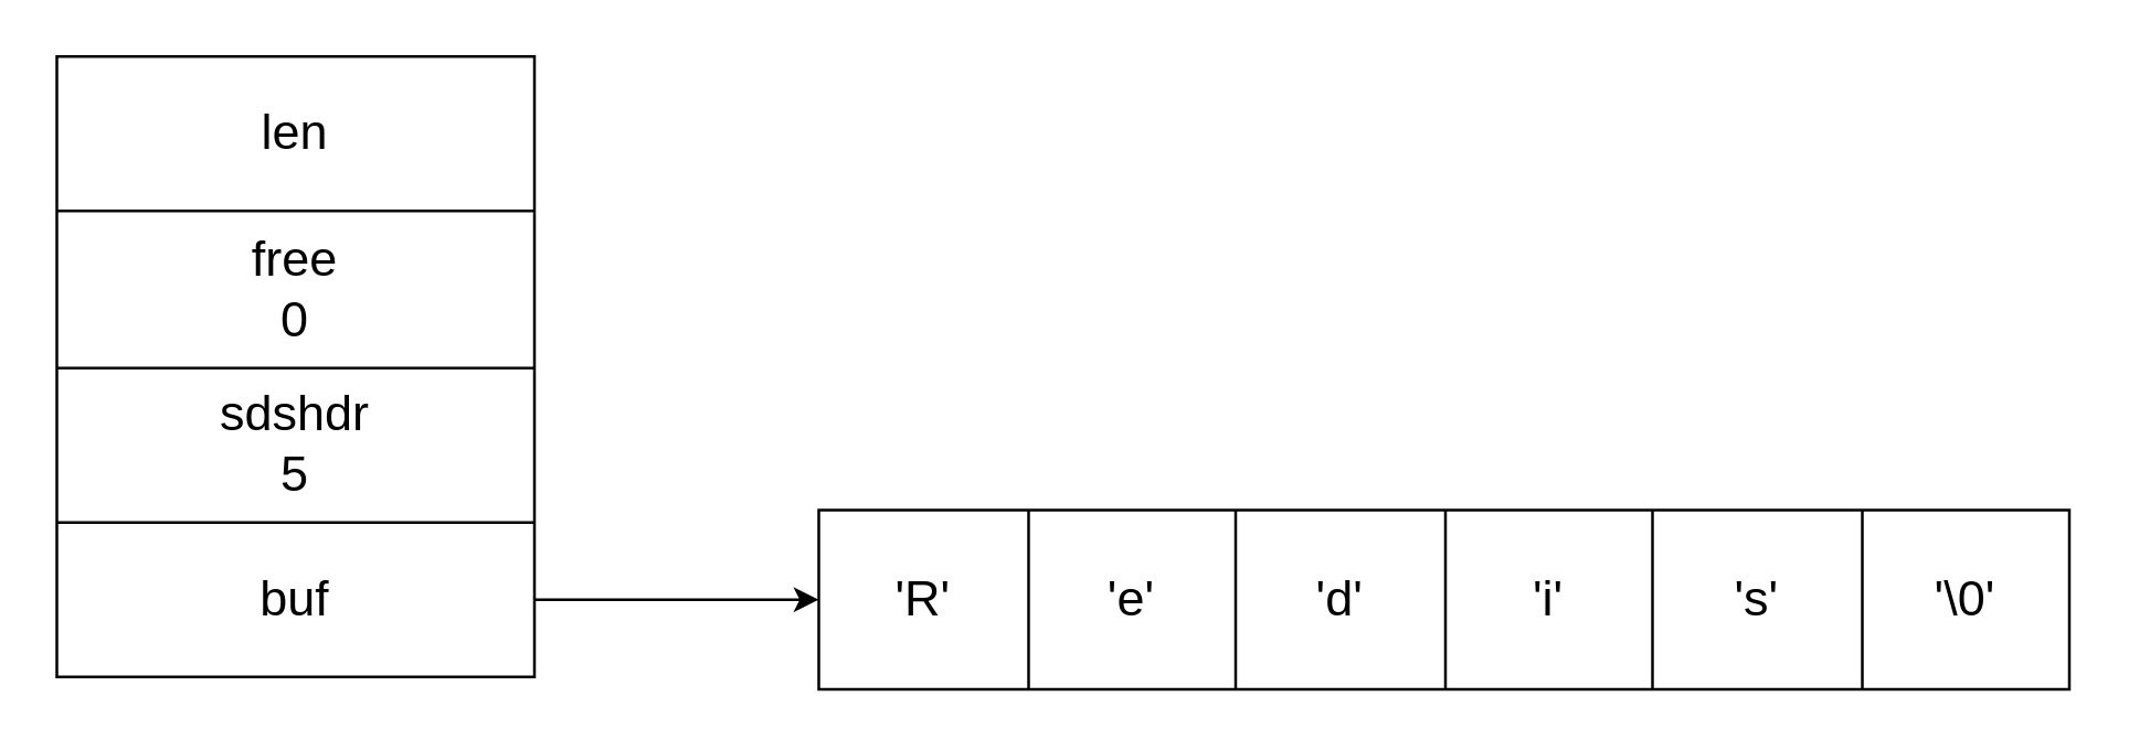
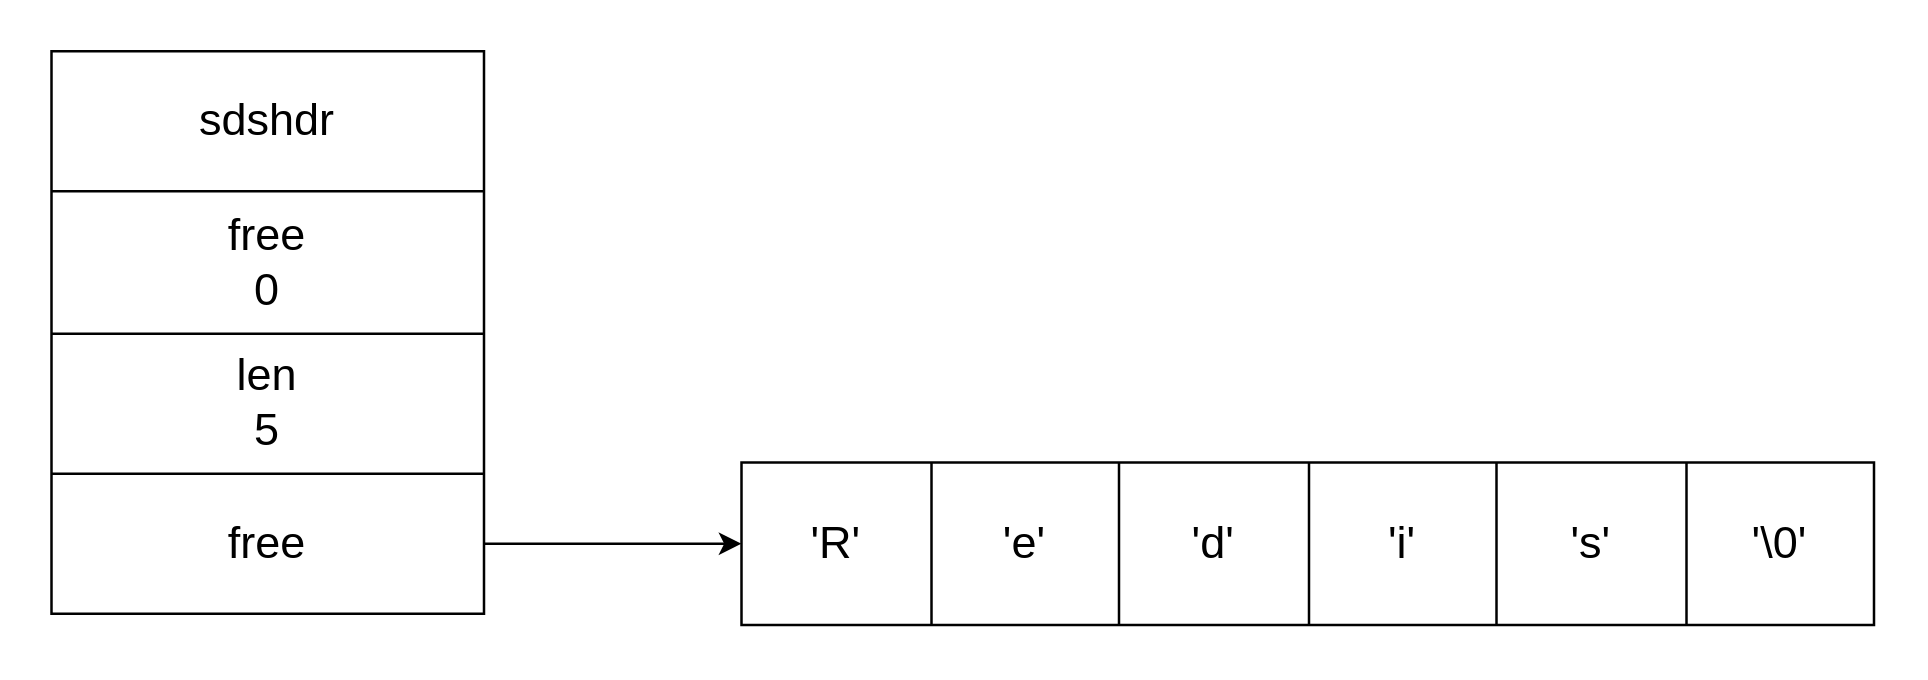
- <mxCell id="4" value="&lt;font style=&quot;font-size: 18px;&quot;&gt;len&lt;/font&gt;" style="shape=partialRectangle;html=1;whiteSpace=wrap;connectable=0;overflow=hidden;fillColor=none;top=0;left=0;bottom=0;right=0;pointerEvents=1;labelBackgroundColor=none;" parent="3" vertex="1"><mxGeometry width="173" height="56" as="geometry"><mxRectangle width="173" height="56" as="alternateBounds" /></mxGeometry></mxCell>
+ <mxCell id="4" value="&lt;font style=&quot;font-size: 18px;&quot;&gt;sdshdr&lt;/font&gt;" style="shape=partialRectangle;html=1;whiteSpace=wrap;connectable=0;overflow=hidden;fillColor=none;top=0;left=0;bottom=0;right=0;pointerEvents=1;labelBackgroundColor=none;" parent="3" vertex="1"><mxGeometry width="173" height="56" as="geometry"><mxRectangle width="173" height="56" as="alternateBounds" /></mxGeometry></mxCell>
- <mxCell id="8" value="&lt;font style=&quot;font-size: 18px;&quot;&gt;sdshdr&lt;br&gt;5&lt;/font&gt;" style="shape=partialRectangle;html=1;whiteSpace=wrap;connectable=0;overflow=hidden;fillColor=none;top=0;left=0;bottom=0;right=0;pointerEvents=1;labelBackgroundColor=none;" parent="7" vertex="1"><mxGeometry width="173" height="56" as="geometry"><mxRectangle width="173" height="56" as="alternateBounds" /></mxGeometry></mxCell>
+ <mxCell id="8" value="&lt;font style=&quot;font-size: 18px;&quot;&gt;len&lt;br&gt;5&lt;/font&gt;" style="shape=partialRectangle;html=1;whiteSpace=wrap;connectable=0;overflow=hidden;fillColor=none;top=0;left=0;bottom=0;right=0;pointerEvents=1;labelBackgroundColor=none;" parent="7" vertex="1"><mxGeometry width="173" height="56" as="geometry"><mxRectangle width="173" height="56" as="alternateBounds" /></mxGeometry></mxCell>
- <mxCell id="10" value="&lt;font style=&quot;font-size: 18px;&quot;&gt;buf&lt;/font&gt;" style="shape=partialRectangle;html=1;whiteSpace=wrap;connectable=0;overflow=hidden;fillColor=none;top=0;left=0;bottom=0;right=0;pointerEvents=1;labelBackgroundColor=none;" parent="9" vertex="1"><mxGeometry width="173" height="56" as="geometry"><mxRectangle width="173" height="56" as="alternateBounds" /></mxGeometry></mxCell>
+ <mxCell id="10" value="&lt;font style=&quot;font-size: 18px;&quot;&gt;free&lt;/font&gt;" style="shape=partialRectangle;html=1;whiteSpace=wrap;connectable=0;overflow=hidden;fillColor=none;top=0;left=0;bottom=0;right=0;pointerEvents=1;labelBackgroundColor=none;" parent="9" vertex="1"><mxGeometry width="173" height="56" as="geometry"><mxRectangle width="173" height="56" as="alternateBounds" /></mxGeometry></mxCell>
